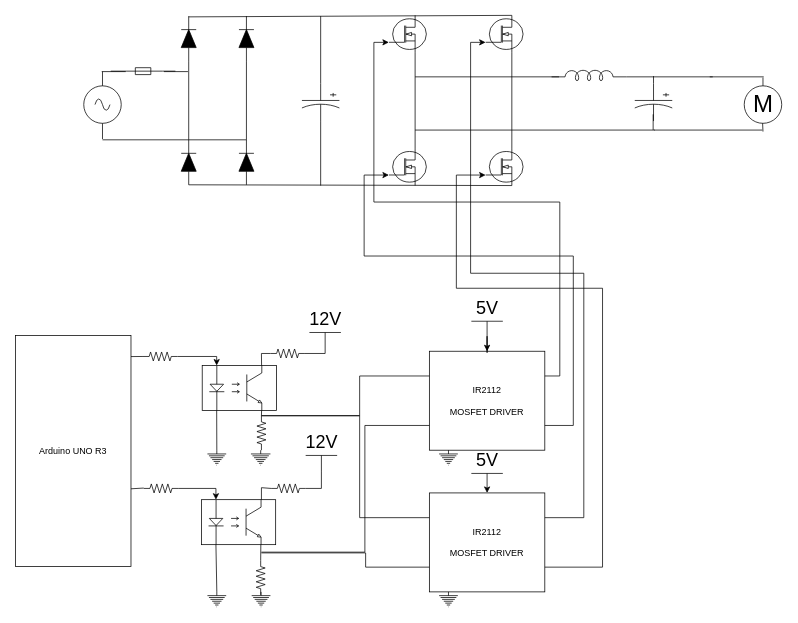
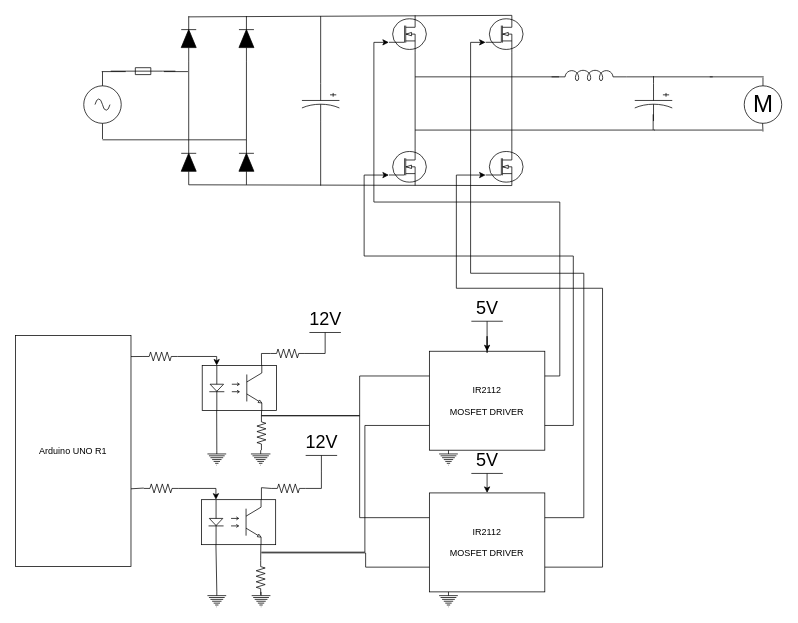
- <mxCell id="54" value="Arduino UNO R3" style="rounded=0;whiteSpace=wrap;html=1;" vertex="1" parent="1"><mxGeometry x="20" y="447" width="154" height="308" as="geometry" /></mxCell>
+ <mxCell id="54" value="Arduino UNO R1" style="rounded=0;whiteSpace=wrap;html=1;" vertex="1" parent="1"><mxGeometry x="20" y="447" width="154" height="308" as="geometry" /></mxCell>
